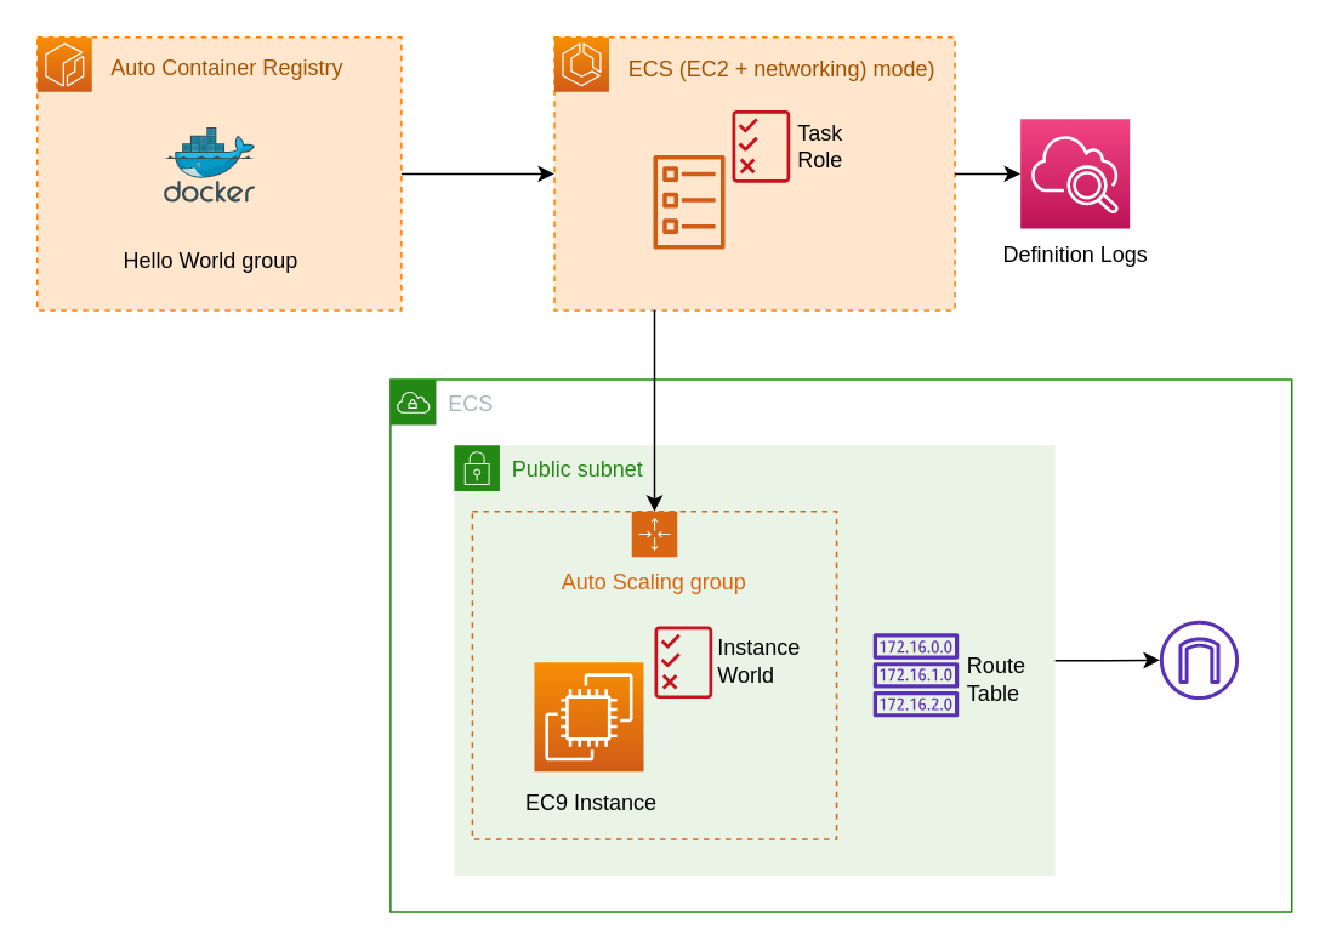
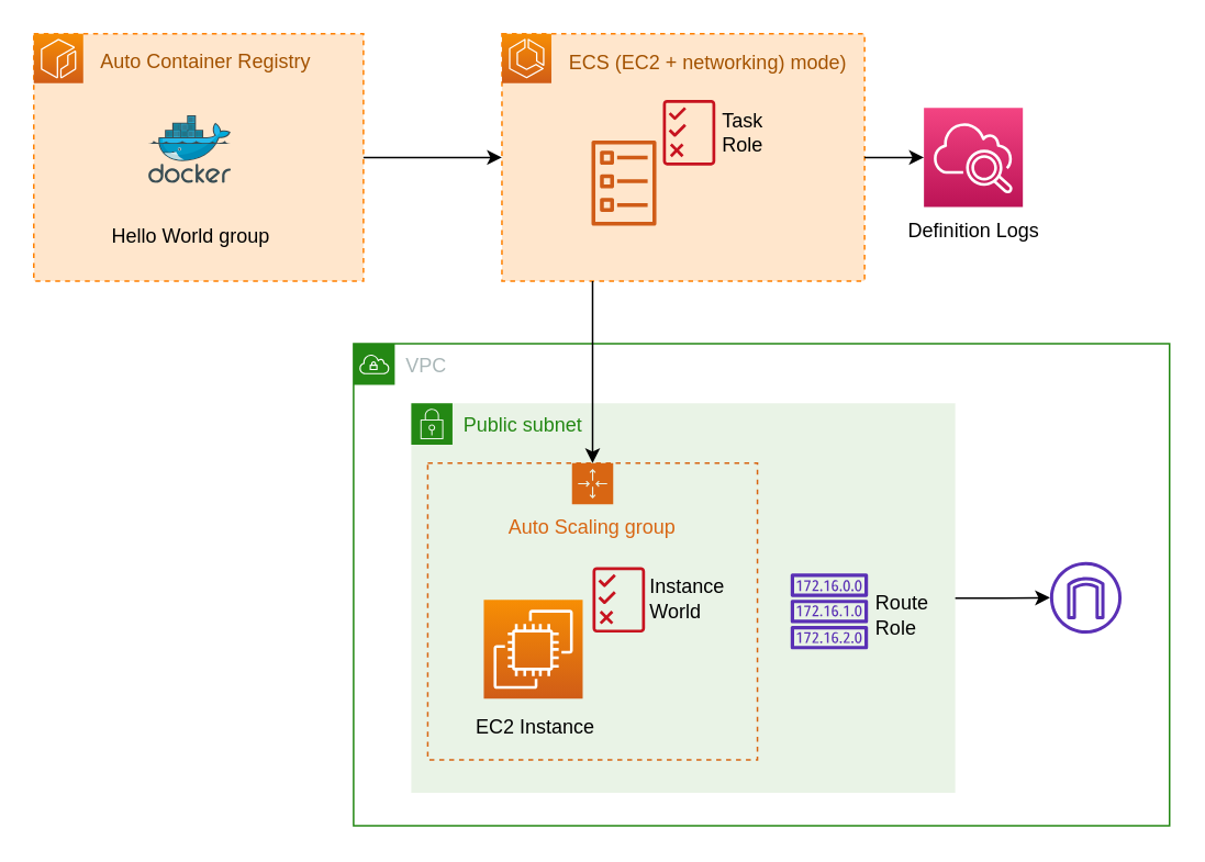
- <mxCell id="24" value="ECS" style="points=[[0,0],[0.25,0],[0.5,0],[0.75,0],[1,0],[1,0.25],[1,0.5],[1,0.75],[1,1],[0.75,1],[0.5,1],[0.25,1],[0,1],[0,0.75],[0,0.5],[0,0.25]];outlineConnect=0;gradientColor=none;html=1;whiteSpace=wrap;fontSize=12;fontStyle=0;shape=mxgraph.aws4.group;grIcon=mxgraph.aws4.group_vpc;strokeColor=#248814;fillColor=none;verticalAlign=top;align=left;spacingLeft=30;fontColor=#AAB7B8;dashed=0;" vertex="1" parent="1"><mxGeometry x="214" y="208" width="495" height="292.5" as="geometry" /></mxCell>
+ <mxCell id="24" value="VPC" style="points=[[0,0],[0.25,0],[0.5,0],[0.75,0],[1,0],[1,0.25],[1,0.5],[1,0.75],[1,1],[0.75,1],[0.5,1],[0.25,1],[0,1],[0,0.75],[0,0.5],[0,0.25]];outlineConnect=0;gradientColor=none;html=1;whiteSpace=wrap;fontSize=12;fontStyle=0;shape=mxgraph.aws4.group;grIcon=mxgraph.aws4.group_vpc;strokeColor=#248814;fillColor=none;verticalAlign=top;align=left;spacingLeft=30;fontColor=#AAB7B8;dashed=0;" vertex="1" parent="1"><mxGeometry x="214" y="208" width="495" height="292.5" as="geometry" /></mxCell>
- <mxCell id="29" value="Route &lt;br&gt;Table" style="text;html=1;resizable=0;autosize=1;align=left;verticalAlign=middle;points=[];fillColor=none;strokeColor=none;rounded=0;" vertex="1" parent="27"><mxGeometry x="50" y="10.5" width="50" height="30" as="geometry" /></mxCell>
+ <mxCell id="29" value="Route &lt;br&gt;Role" style="text;html=1;resizable=0;autosize=1;align=left;verticalAlign=middle;points=[];fillColor=none;strokeColor=none;rounded=0;" vertex="1" parent="27"><mxGeometry x="50" y="10.5" width="50" height="30" as="geometry" /></mxCell>
- <mxCell id="36" value="&lt;div&gt;&lt;span&gt;EC9 Instance&lt;/span&gt;&lt;/div&gt;" style="text;html=1;resizable=0;autosize=1;align=center;verticalAlign=middle;points=[];fillColor=none;strokeColor=none;rounded=0;" vertex="1" parent="34"><mxGeometry y="67" width="90" height="20" as="geometry" /></mxCell>
+ <mxCell id="36" value="&lt;div&gt;&lt;span&gt;EC2 Instance&lt;/span&gt;&lt;/div&gt;" style="text;html=1;resizable=0;autosize=1;align=center;verticalAlign=middle;points=[];fillColor=none;strokeColor=none;rounded=0;" vertex="1" parent="34"><mxGeometry y="67" width="90" height="20" as="geometry" /></mxCell>
